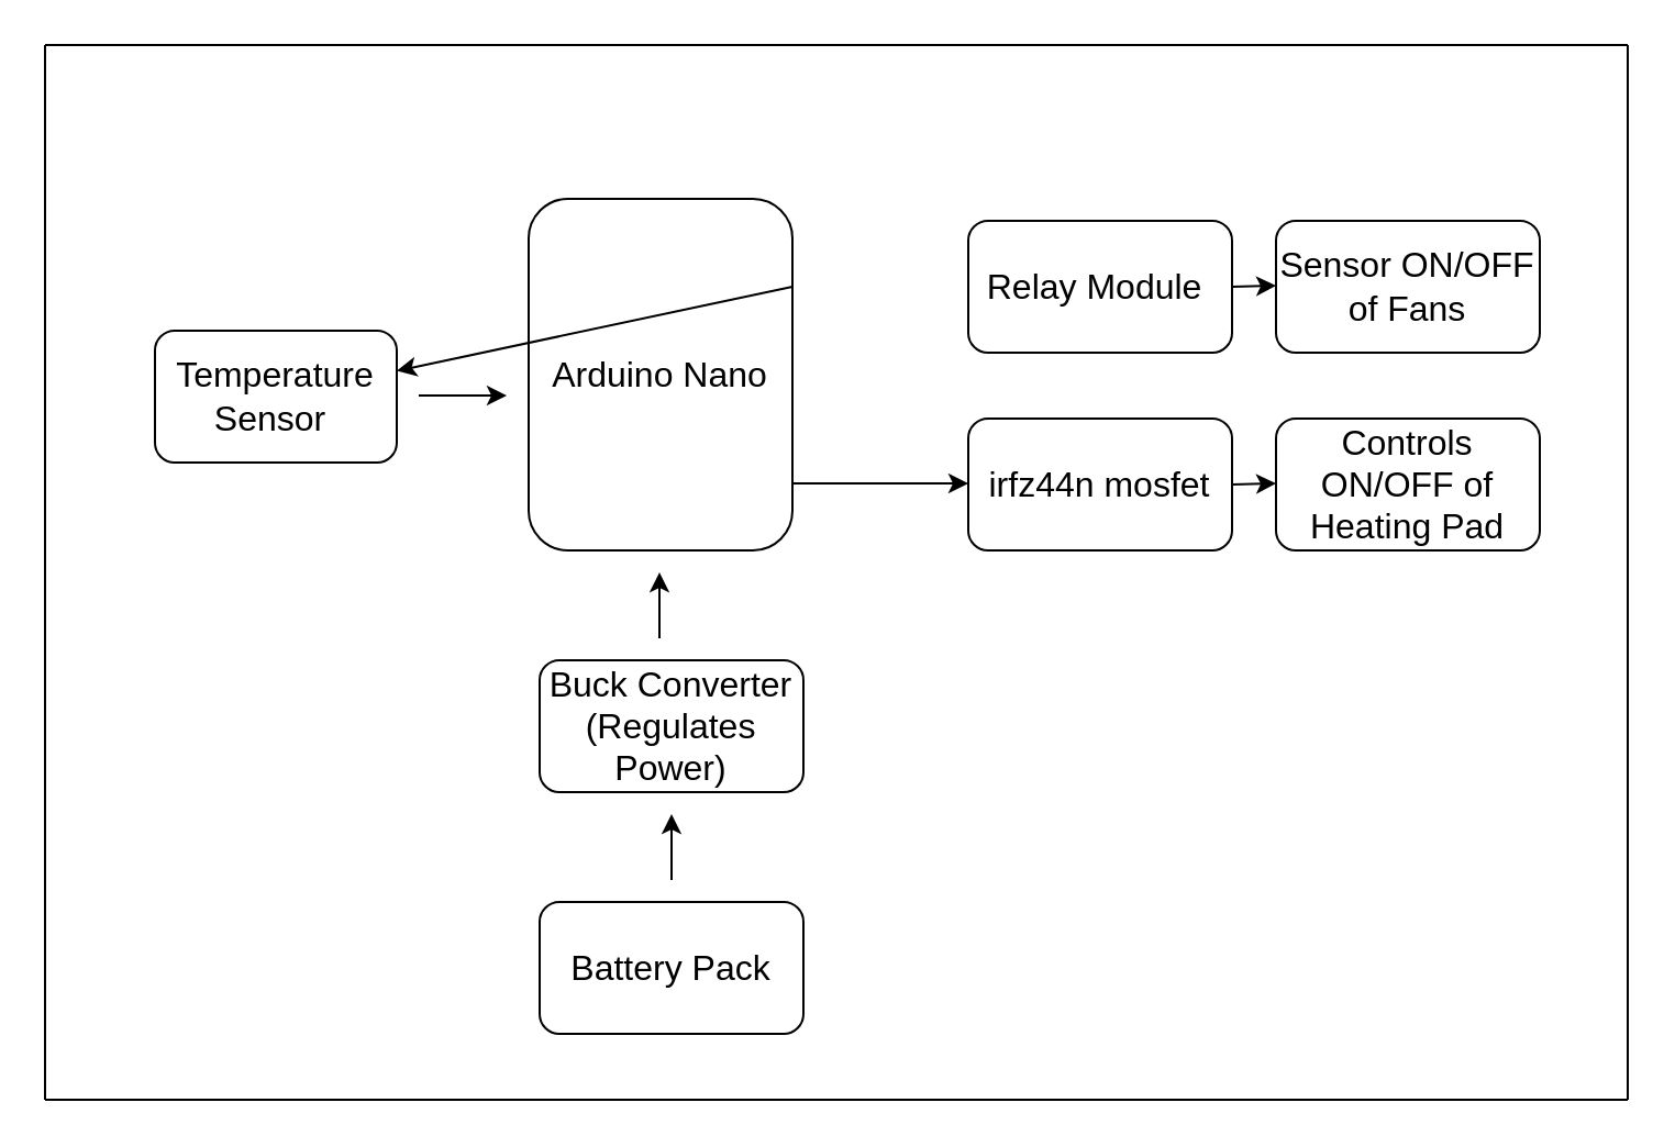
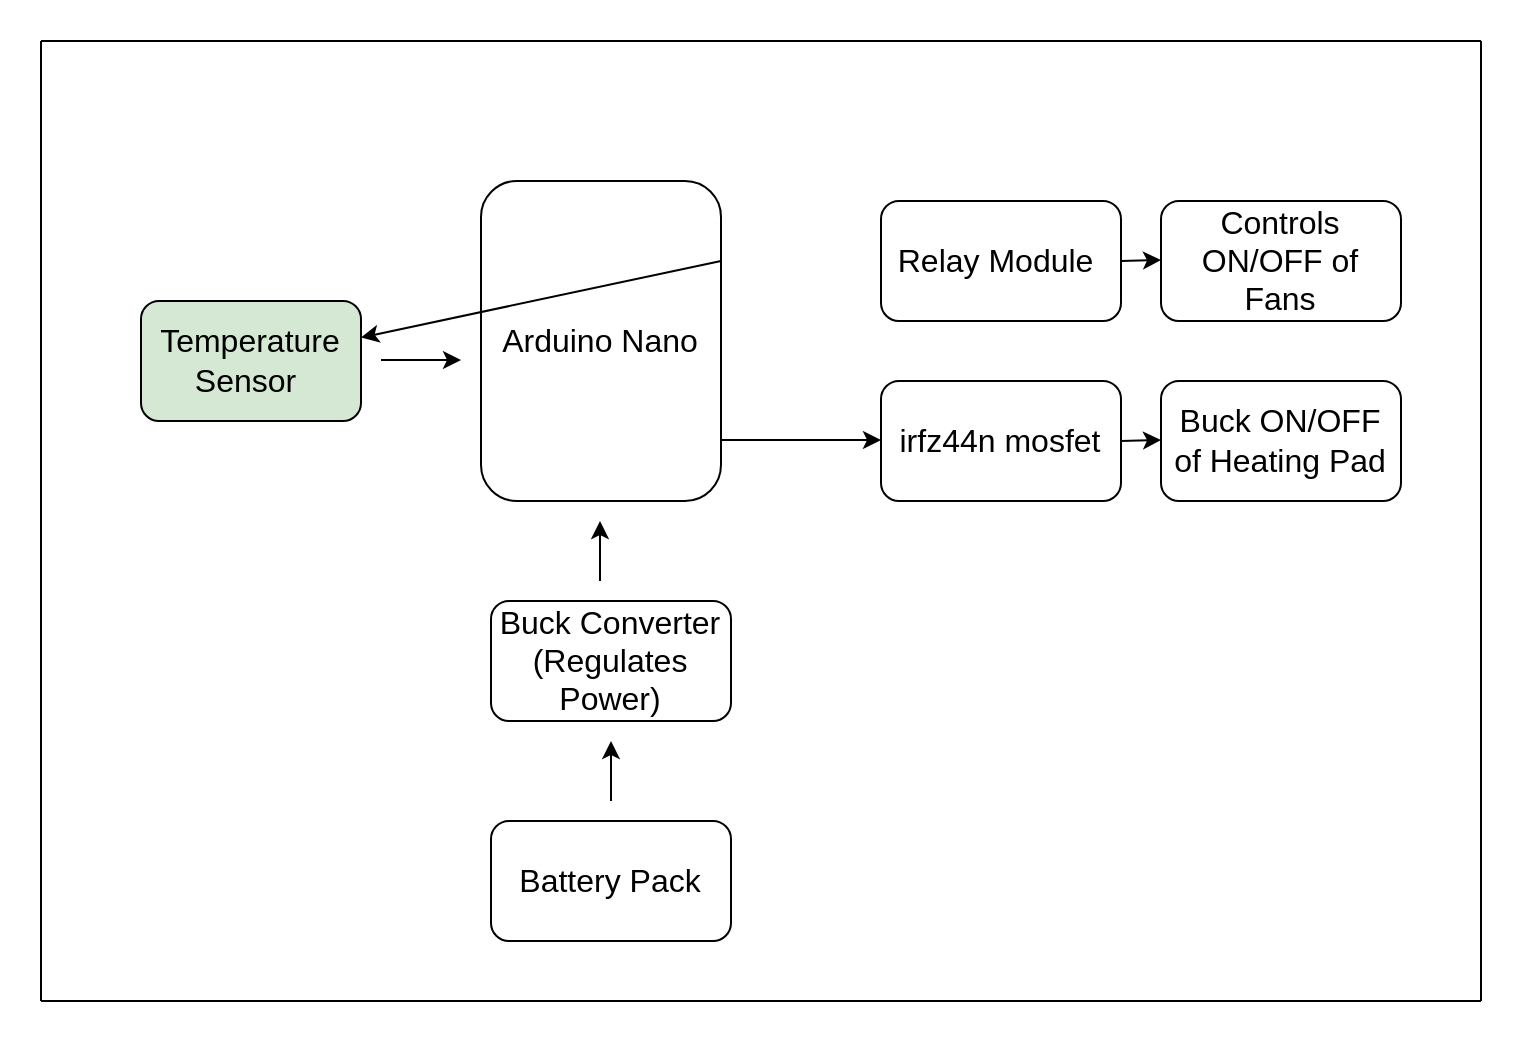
- <mxCell id="8" value="&lt;span style=&quot;font-size:12.0pt;line-height:&lt;br/&gt;116%;font-family:&amp;quot;Aptos&amp;quot;,sans-serif;mso-ascii-theme-font:minor-latin;&lt;br/&gt;mso-fareast-font-family:&amp;quot;MS Mincho&amp;quot;;mso-fareast-theme-font:minor-fareast;&lt;br/&gt;mso-hansi-theme-font:minor-latin;mso-bidi-font-family:&amp;quot;Times New Roman&amp;quot;;&lt;br/&gt;mso-bidi-theme-font:minor-bidi;mso-ansi-language:EN-GB;mso-fareast-language:&lt;br/&gt;JA;mso-bidi-language:AR-SA&quot; lang=&quot;EN-GB&quot;&gt;Sensor ON/OFF of Fans&lt;/span&gt;" style="rounded=1;whiteSpace=wrap;html=1;" vertex="1" parent="1"><mxGeometry x="580" y="100" width="120" height="60" as="geometry" /></mxCell>
+ <mxCell id="8" value="&lt;span style=&quot;font-size:12.0pt;line-height:&lt;br/&gt;116%;font-family:&amp;quot;Aptos&amp;quot;,sans-serif;mso-ascii-theme-font:minor-latin;&lt;br/&gt;mso-fareast-font-family:&amp;quot;MS Mincho&amp;quot;;mso-fareast-theme-font:minor-fareast;&lt;br/&gt;mso-hansi-theme-font:minor-latin;mso-bidi-font-family:&amp;quot;Times New Roman&amp;quot;;&lt;br/&gt;mso-bidi-theme-font:minor-bidi;mso-ansi-language:EN-GB;mso-fareast-language:&lt;br/&gt;JA;mso-bidi-language:AR-SA&quot; lang=&quot;EN-GB&quot;&gt;Controls ON/OFF of Fans&lt;/span&gt;" style="rounded=1;whiteSpace=wrap;html=1;" vertex="1" parent="1"><mxGeometry x="580" y="100" width="120" height="60" as="geometry" /></mxCell>
- <mxCell id="2" value="&lt;span style=&quot;font-size:12.0pt;line-height:&lt;br/&gt;116%;font-family:&amp;quot;Aptos&amp;quot;,sans-serif;mso-ascii-theme-font:minor-latin;&lt;br/&gt;mso-fareast-font-family:&amp;quot;MS Mincho&amp;quot;;mso-fareast-theme-font:minor-fareast;&lt;br/&gt;mso-hansi-theme-font:minor-latin;mso-bidi-font-family:&amp;quot;Times New Roman&amp;quot;;&lt;br/&gt;mso-bidi-theme-font:minor-bidi;mso-ansi-language:EN-GB;mso-fareast-language:&lt;br/&gt;JA;mso-bidi-language:AR-SA&quot; lang=&quot;EN-GB&quot;&gt;Temperature Sensor&amp;nbsp;&lt;/span&gt;" style="rounded=1;whiteSpace=wrap;html=1;" vertex="1" parent="1"><mxGeometry x="70" y="150" width="110" height="60" as="geometry" /></mxCell>
+ <mxCell id="2" value="&lt;span style=&quot;font-size:12.0pt;line-height:&lt;br/&gt;116%;font-family:&amp;quot;Aptos&amp;quot;,sans-serif;mso-ascii-theme-font:minor-latin;&lt;br/&gt;mso-fareast-font-family:&amp;quot;MS Mincho&amp;quot;;mso-fareast-theme-font:minor-fareast;&lt;br/&gt;mso-hansi-theme-font:minor-latin;mso-bidi-font-family:&amp;quot;Times New Roman&amp;quot;;&lt;br/&gt;mso-bidi-theme-font:minor-bidi;mso-ansi-language:EN-GB;mso-fareast-language:&lt;br/&gt;JA;mso-bidi-language:AR-SA&quot; lang=&quot;EN-GB&quot;&gt;Temperature Sensor&amp;nbsp;&lt;/span&gt;" style="rounded=1;whiteSpace=wrap;html=1;fillColor=#d5e8d4;" vertex="1" parent="1"><mxGeometry x="70" y="150" width="110" height="60" as="geometry" /></mxCell>
- <mxCell id="9" value="&lt;span style=&quot;font-size:12.0pt;line-height:&lt;br/&gt;116%;font-family:&amp;quot;Aptos&amp;quot;,sans-serif;mso-ascii-theme-font:minor-latin;&lt;br/&gt;mso-fareast-font-family:&amp;quot;MS Mincho&amp;quot;;mso-fareast-theme-font:minor-fareast;&lt;br/&gt;mso-hansi-theme-font:minor-latin;mso-bidi-font-family:&amp;quot;Times New Roman&amp;quot;;&lt;br/&gt;mso-bidi-theme-font:minor-bidi;mso-ansi-language:EN-GB;mso-fareast-language:&lt;br/&gt;JA;mso-bidi-language:AR-SA&quot; lang=&quot;EN-GB&quot;&gt;Controls ON/OFF of Heating Pad&lt;/span&gt;" style="rounded=1;whiteSpace=wrap;html=1;" vertex="1" parent="1"><mxGeometry x="580" y="190" width="120" height="60" as="geometry" /></mxCell>
+ <mxCell id="9" value="&lt;span style=&quot;font-size:12.0pt;line-height:&lt;br/&gt;116%;font-family:&amp;quot;Aptos&amp;quot;,sans-serif;mso-ascii-theme-font:minor-latin;&lt;br/&gt;mso-fareast-font-family:&amp;quot;MS Mincho&amp;quot;;mso-fareast-theme-font:minor-fareast;&lt;br/&gt;mso-hansi-theme-font:minor-latin;mso-bidi-font-family:&amp;quot;Times New Roman&amp;quot;;&lt;br/&gt;mso-bidi-theme-font:minor-bidi;mso-ansi-language:EN-GB;mso-fareast-language:&lt;br/&gt;JA;mso-bidi-language:AR-SA&quot; lang=&quot;EN-GB&quot;&gt;Buck ON/OFF of Heating Pad&lt;/span&gt;" style="rounded=1;whiteSpace=wrap;html=1;" vertex="1" parent="1"><mxGeometry x="580" y="190" width="120" height="60" as="geometry" /></mxCell>
